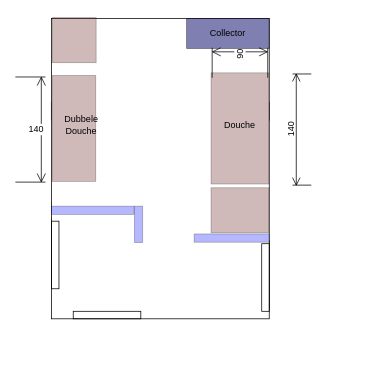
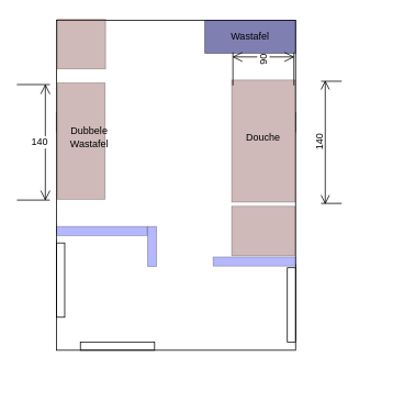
- <mxCell id="23" value="Collector" style="text;html=1;strokeColor=none;fillColor=none;align=center;verticalAlign=middle;whiteSpace=wrap;rounded=0;" parent="3" vertex="1"><mxGeometry x="215" y="14" width="40" height="20" as="geometry" /></mxCell>
+ <mxCell id="23" value="Wastafel" style="text;html=1;strokeColor=none;fillColor=none;align=center;verticalAlign=middle;whiteSpace=wrap;rounded=0;" parent="3" vertex="1"><mxGeometry x="215" y="14" width="40" height="20" as="geometry" /></mxCell>
- <mxCell id="17" value="&lt;div&gt;Dubbele&lt;br&gt;&lt;/div&gt;&lt;div&gt;Douche&lt;/div&gt;" style="text;html=1;strokeColor=none;fillColor=none;align=center;verticalAlign=middle;whiteSpace=wrap;rounded=0;opacity=30;" parent="3" vertex="1"><mxGeometry x="19.5" y="135.5" width="40" height="20" as="geometry" /></mxCell>
+ <mxCell id="17" value="&lt;div&gt;Dubbele&lt;br&gt;&lt;/div&gt;&lt;div&gt;Wastafel&lt;/div&gt;" style="text;html=1;strokeColor=none;fillColor=none;align=center;verticalAlign=middle;whiteSpace=wrap;rounded=0;opacity=30;" parent="3" vertex="1"><mxGeometry x="19.5" y="135.5" width="40" height="20" as="geometry" /></mxCell>
